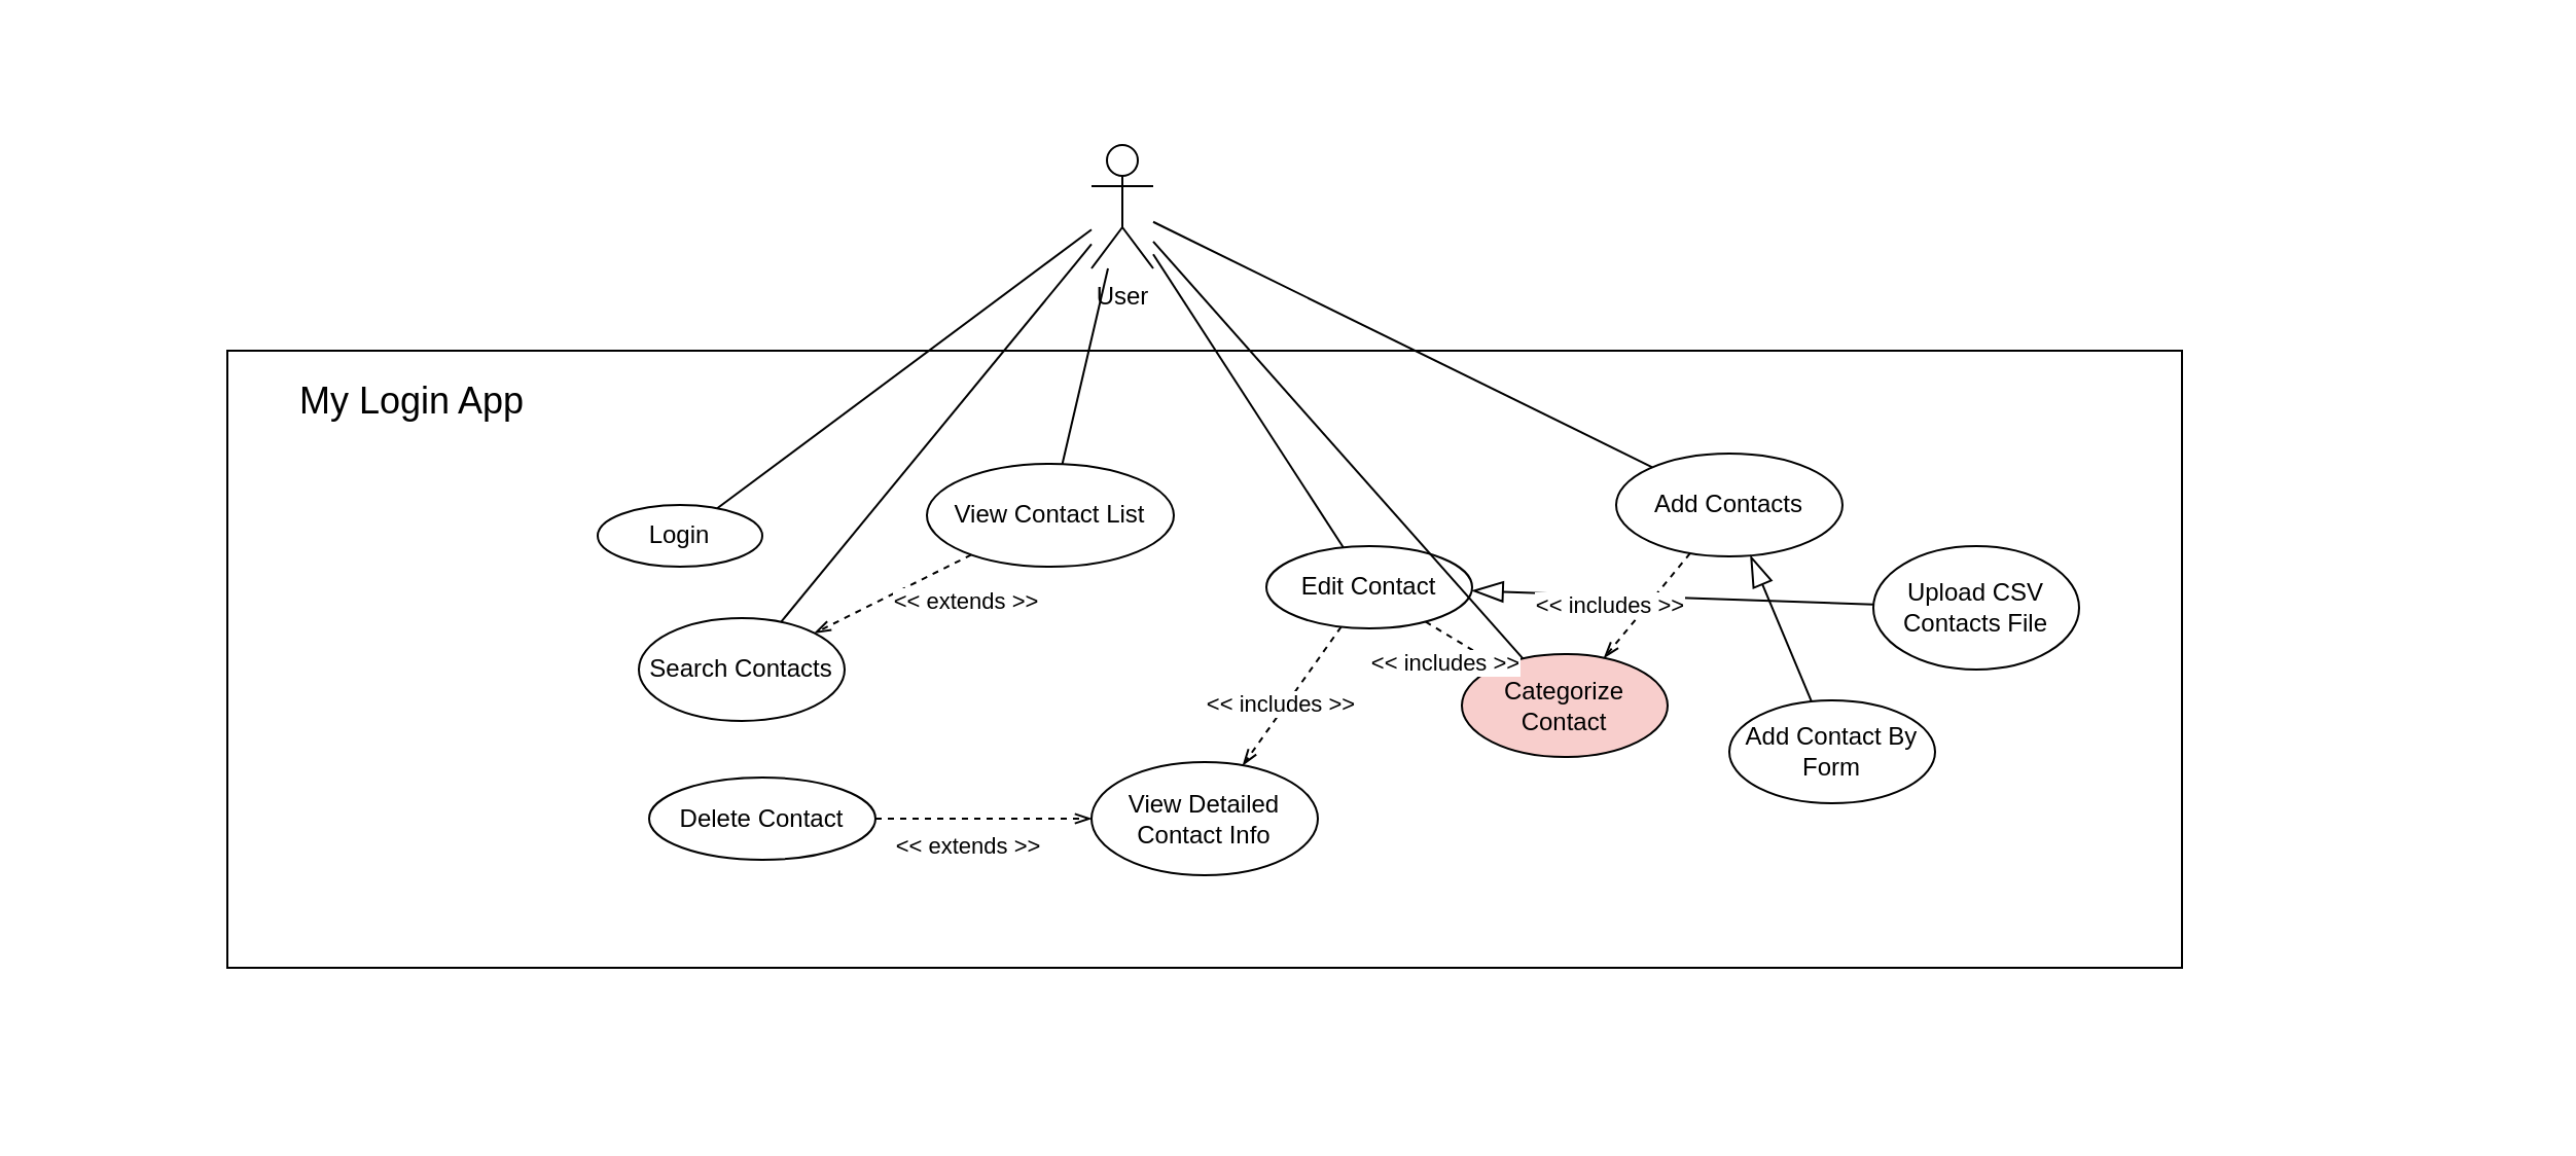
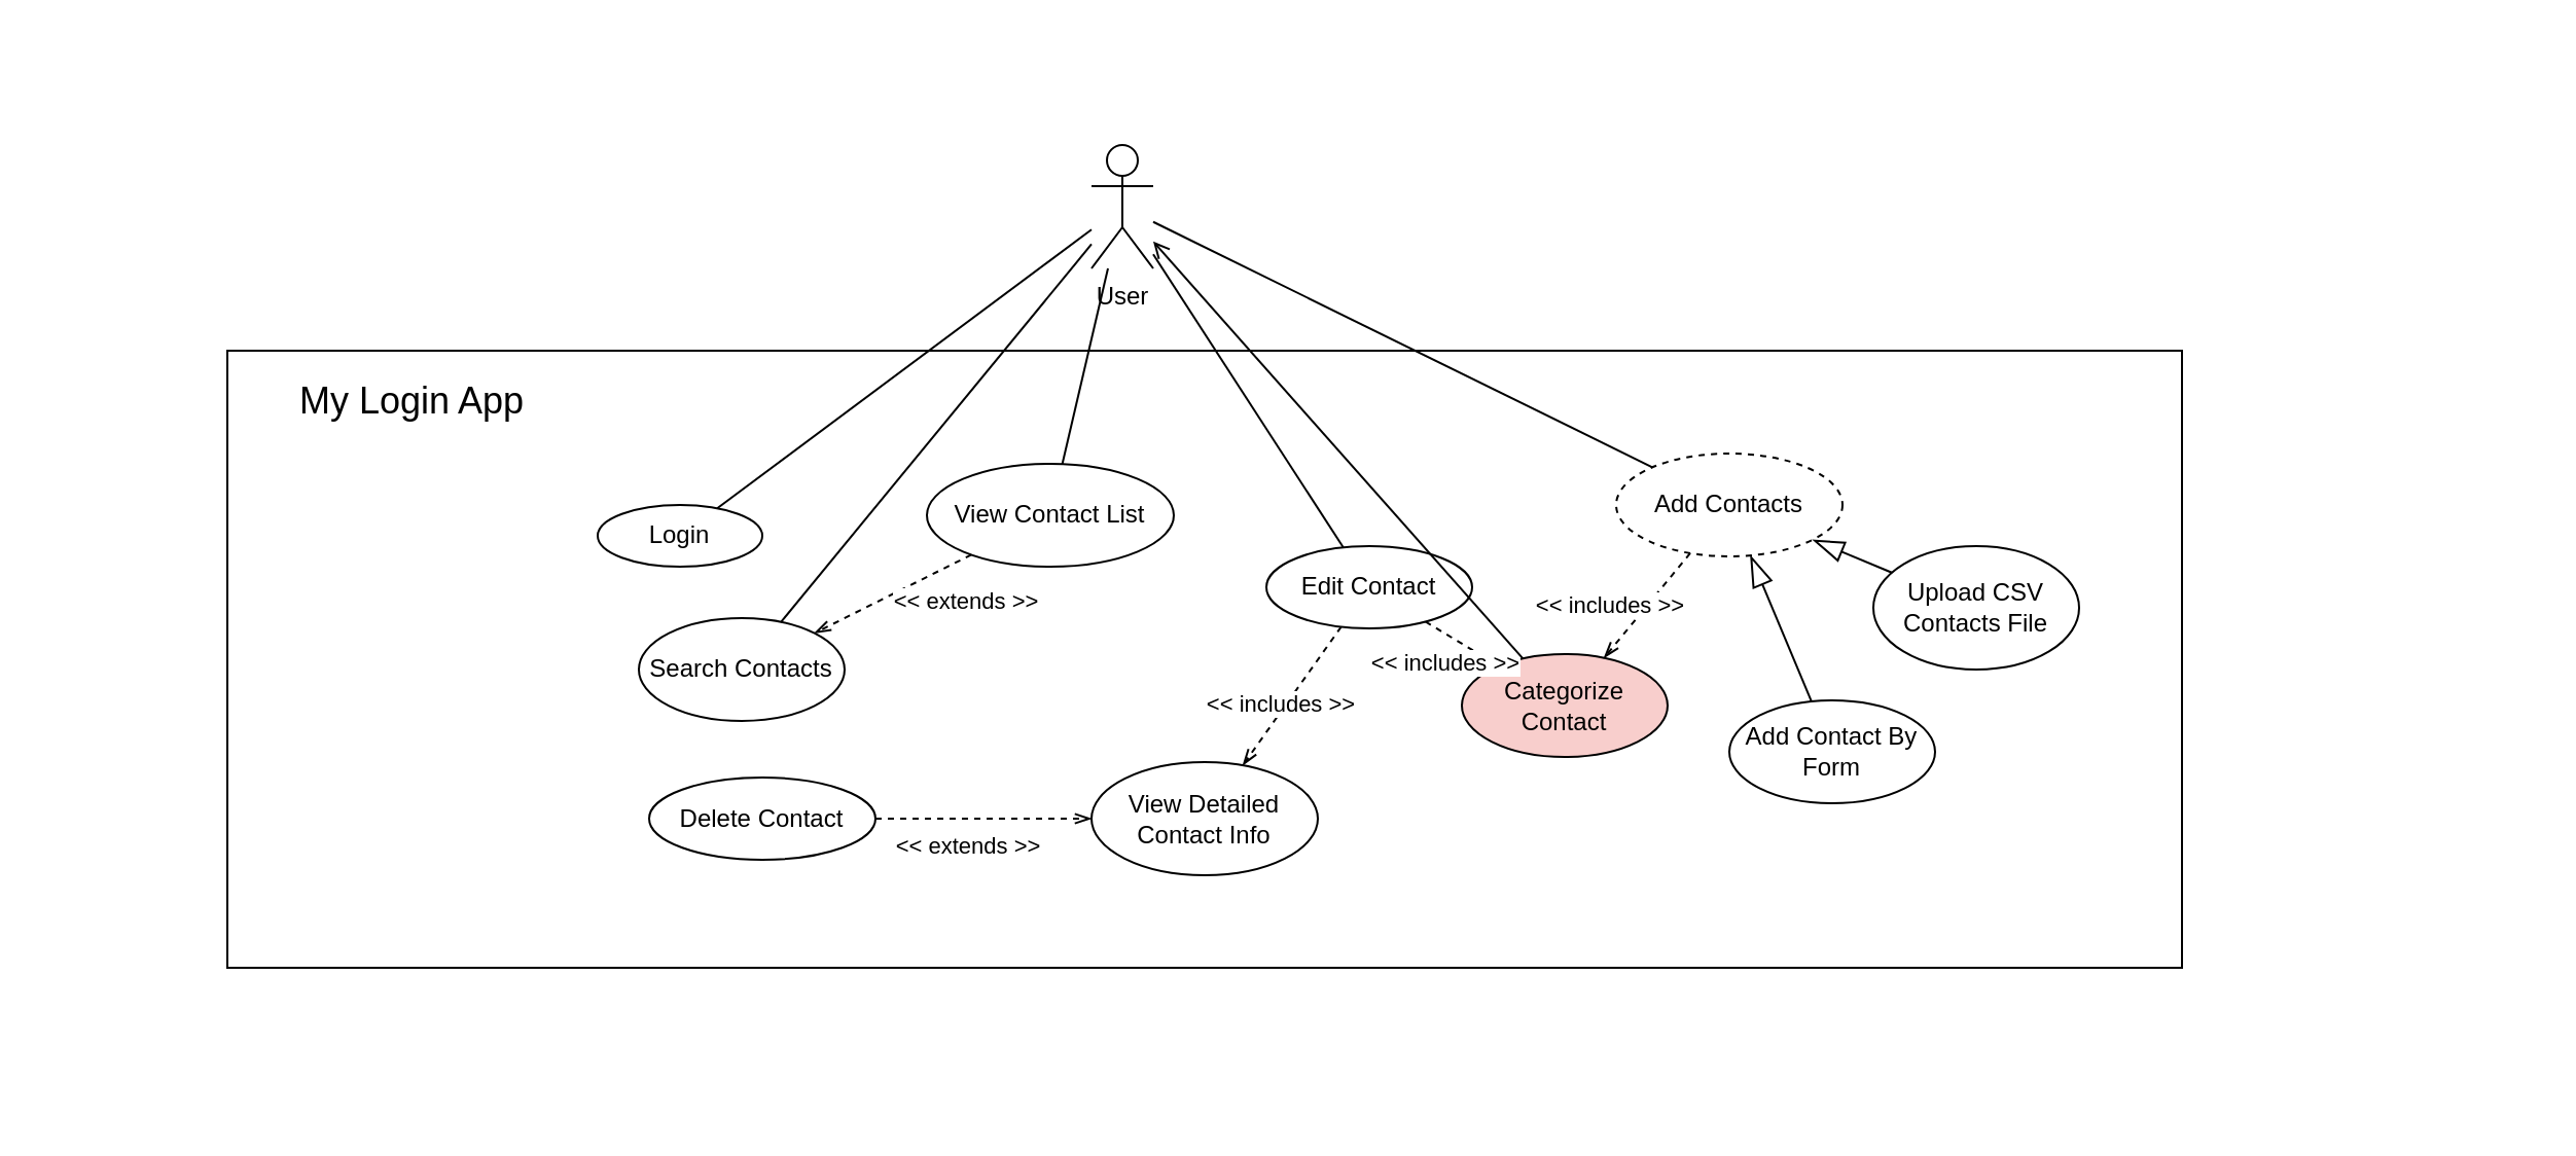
- <mxCell id="28" value="" style="endArrow=none;html=1;fontSize=12;" parent="1" source="20" target="4" edge="1"><mxGeometry width="50" height="50" relative="1" as="geometry"><mxPoint x="600" y="390" as="sourcePoint" /><mxPoint x="650" y="340" as="targetPoint" /></mxGeometry></mxCell>
+ <mxCell id="28" value="" style="endArrow=open;html=1;fontSize=12;" parent="1" source="20" target="4" edge="1"><mxGeometry width="50" height="50" relative="1" as="geometry"><mxPoint x="600" y="390" as="sourcePoint" /><mxPoint x="650" y="340" as="targetPoint" /></mxGeometry></mxCell>
- <mxCell id="5" value="Add Contacts" style="ellipse;whiteSpace=wrap;html=1;" parent="1" vertex="1"><mxGeometry x="785" y="220" width="110" height="50" as="geometry" /></mxCell>
+ <mxCell id="5" value="Add Contacts" style="ellipse;whiteSpace=wrap;html=1;dashed=1;" parent="1" vertex="1"><mxGeometry x="785" y="220" width="110" height="50" as="geometry" /></mxCell>
- <mxCell id="9" value="" style="endArrow=blockThin;html=1;endFill=0;endSize=13;" parent="1" source="6" target="13" edge="1"><mxGeometry width="50" height="50" relative="1" as="geometry"><mxPoint x="874.645" y="377.322" as="sourcePoint" /><mxPoint x="855" y="310" as="targetPoint" /></mxGeometry></mxCell>
+ <mxCell id="9" value="" style="endArrow=blockThin;html=1;endFill=0;endSize=13;" parent="1" source="6" target="5" edge="1"><mxGeometry width="50" height="50" relative="1" as="geometry"><mxPoint x="874.645" y="377.322" as="sourcePoint" /><mxPoint x="855" y="310" as="targetPoint" /></mxGeometry></mxCell>
